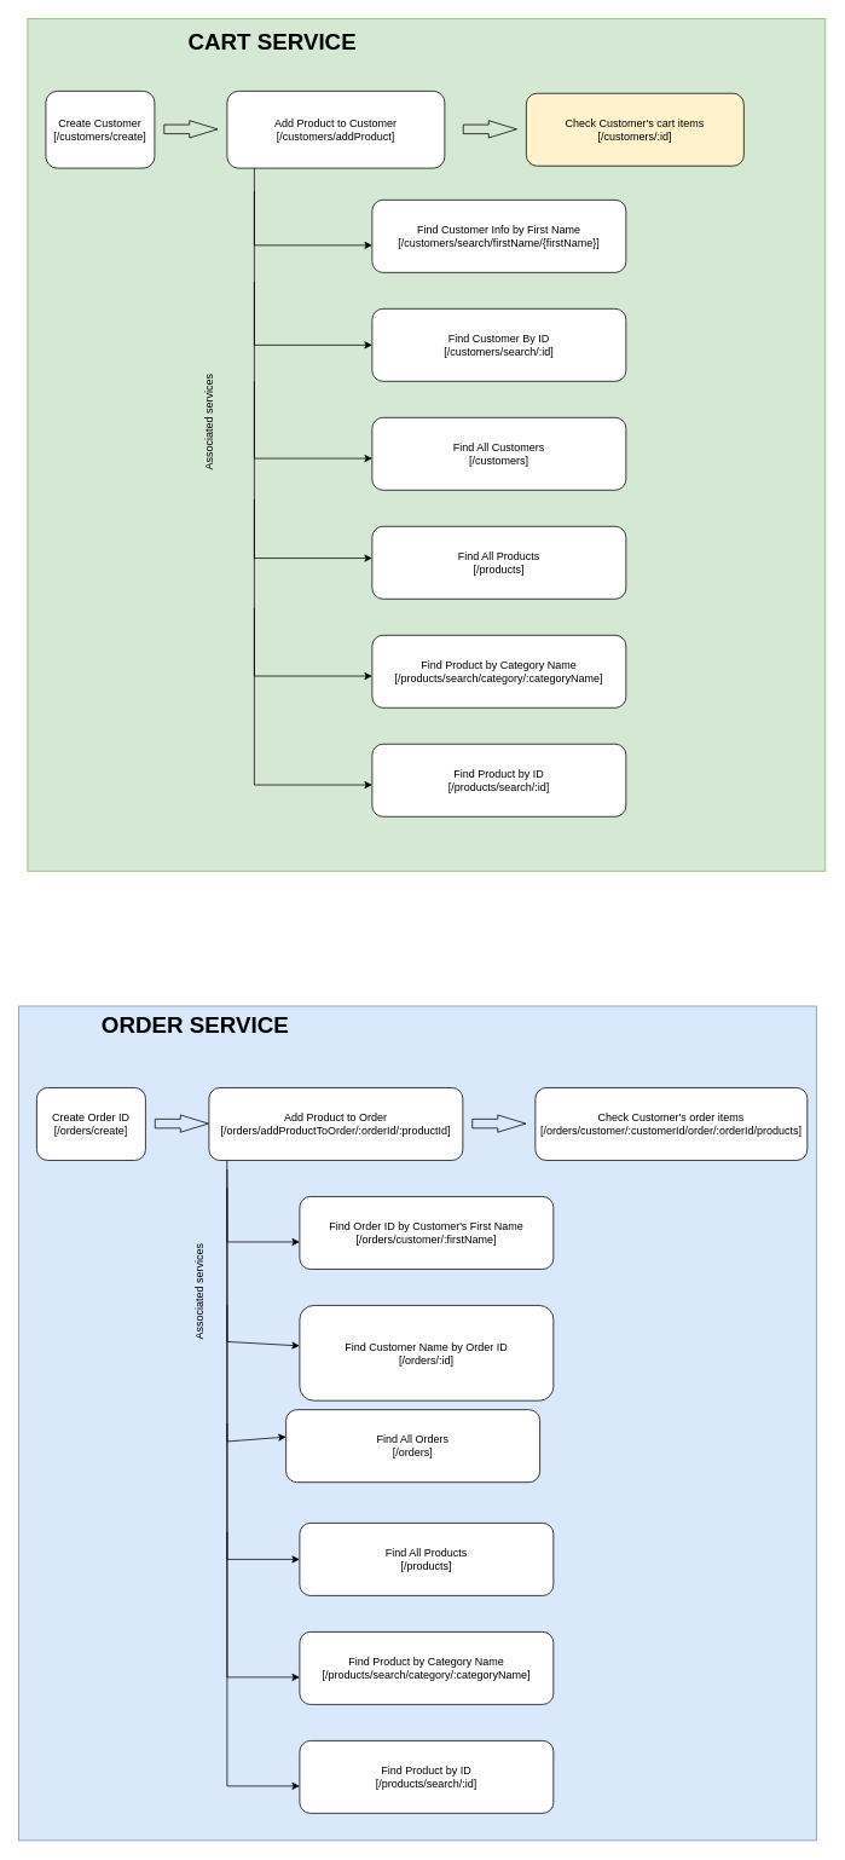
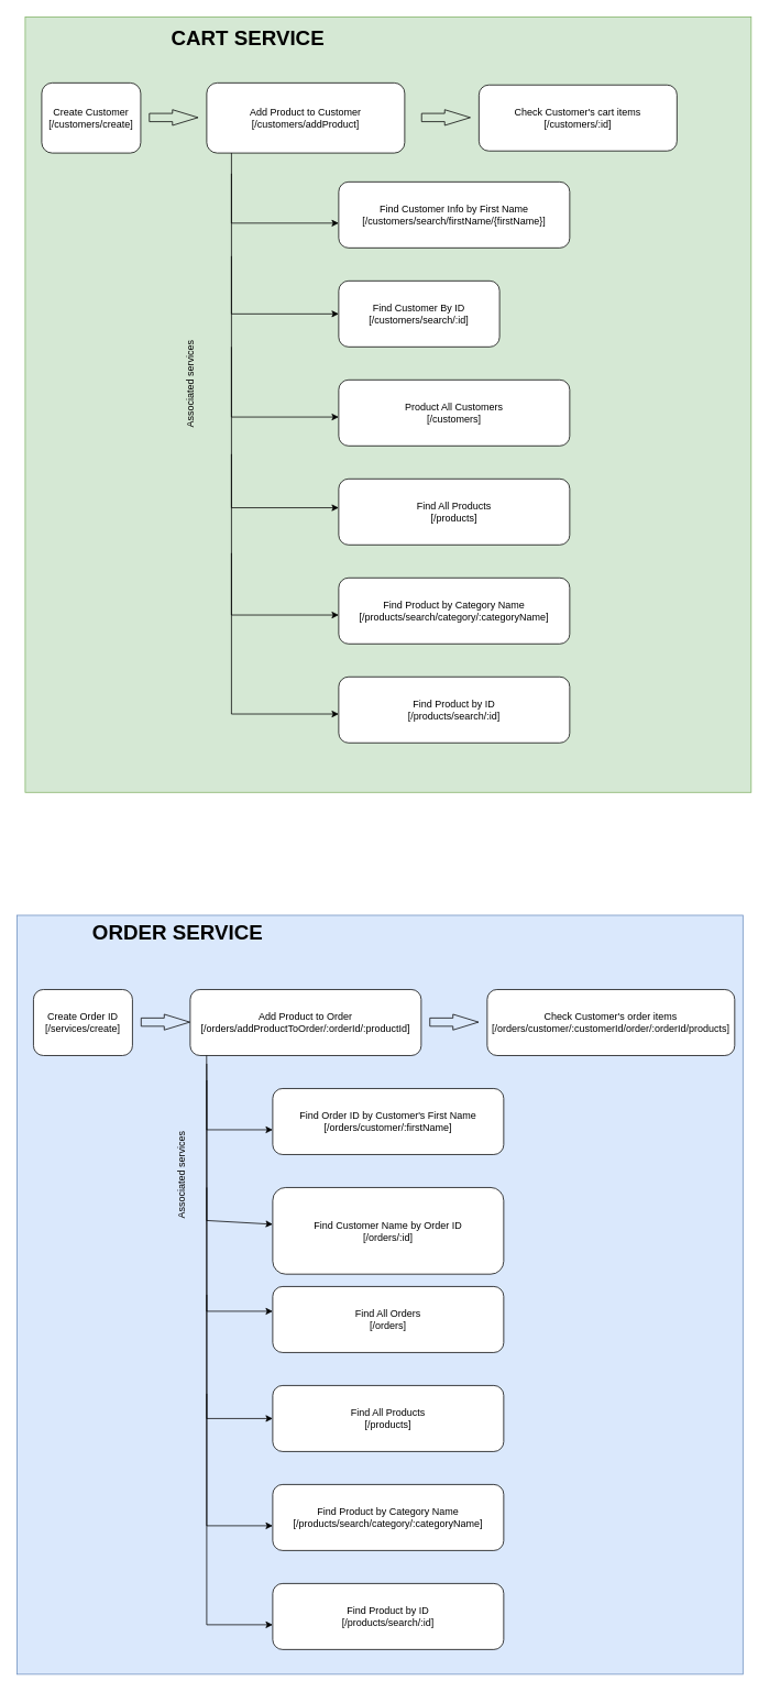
- <mxCell id="6" value="Check Customer's cart items&lt;br&gt;[/customers/:id]" style="rounded=1;whiteSpace=wrap;html=1;fontSize=12;glass=0;strokeWidth=1;shadow=0;fillColor=#fff2cc;" vertex="1" parent="1"><mxGeometry x="580" y="102.5" width="240" height="80" as="geometry" /></mxCell>
+ <mxCell id="6" value="Check Customer's cart items&lt;br&gt;[/customers/:id]" style="rounded=1;whiteSpace=wrap;html=1;fontSize=12;glass=0;strokeWidth=1;shadow=0;" vertex="1" parent="1"><mxGeometry x="580" y="102.5" width="240" height="80" as="geometry" /></mxCell>
- <mxCell id="14" value="Find Customer By ID&lt;br&gt;[/customers/search/:id]" style="rounded=1;whiteSpace=wrap;html=1;fontSize=12;glass=0;strokeWidth=1;shadow=0;" vertex="1" parent="1"><mxGeometry x="410" y="340" width="280" height="80" as="geometry" /></mxCell>
+ <mxCell id="14" value="Find Customer By ID&lt;br&gt;[/customers/search/:id]" style="rounded=1;whiteSpace=wrap;html=1;fontSize=12;glass=0;strokeWidth=1;shadow=0;" vertex="1" parent="1"><mxGeometry x="410" y="340" width="195" height="80" as="geometry" /></mxCell>
- <mxCell id="15" value="Find All Customers&lt;br&gt;[/customers]" style="rounded=1;whiteSpace=wrap;html=1;fontSize=12;glass=0;strokeWidth=1;shadow=0;" vertex="1" parent="1"><mxGeometry x="410" y="460" width="280" height="80" as="geometry" /></mxCell>
+ <mxCell id="15" value="Product All Customers&lt;br&gt;[/customers]" style="rounded=1;whiteSpace=wrap;html=1;fontSize=12;glass=0;strokeWidth=1;shadow=0;" vertex="1" parent="1"><mxGeometry x="410" y="460" width="280" height="80" as="geometry" /></mxCell>
- <mxCell id="7" value="Create Order ID&lt;br&gt;[/orders/create]" style="rounded=1;whiteSpace=wrap;html=1;fontSize=12;glass=0;strokeWidth=1;shadow=0;" vertex="1" parent="1"><mxGeometry x="40" y="1199" width="120" height="80" as="geometry" /></mxCell>
+ <mxCell id="7" value="Create Order ID&lt;br&gt;[/services/create]" style="rounded=1;whiteSpace=wrap;html=1;fontSize=12;glass=0;strokeWidth=1;shadow=0;" vertex="1" parent="1"><mxGeometry x="40" y="1199" width="120" height="80" as="geometry" /></mxCell>
- <mxCell id="12" value="Find All Orders&lt;br&gt;[/orders]" style="rounded=1;whiteSpace=wrap;html=1;fontSize=12;glass=0;strokeWidth=1;shadow=0;" vertex="1" parent="1"><mxGeometry x="315" y="1554" width="280" height="80" as="geometry" /></mxCell>
+ <mxCell id="12" value="Find All Orders&lt;br&gt;[/orders]" style="rounded=1;whiteSpace=wrap;html=1;fontSize=12;glass=0;strokeWidth=1;shadow=0;" vertex="1" parent="1"><mxGeometry x="330" y="1559" width="280" height="80" as="geometry" /></mxCell>
